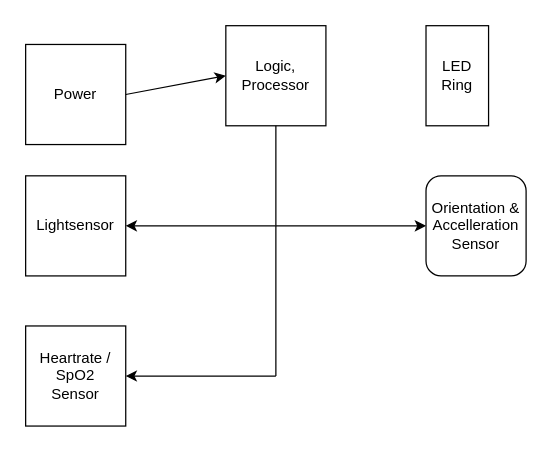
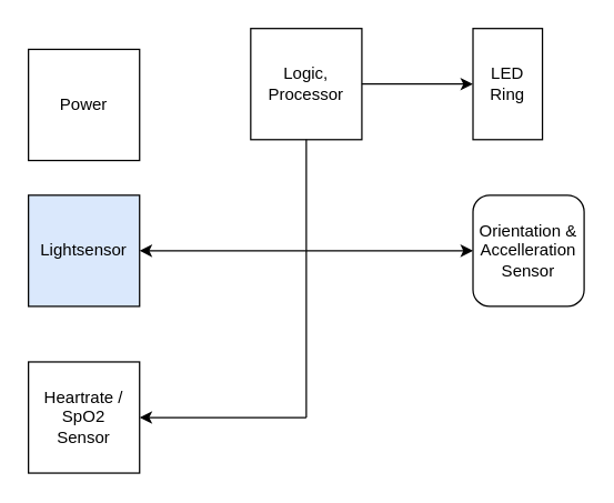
+ <mxCell id="7" value="" style="endArrow=classic;html=1;rounded=0;exitX=1;exitY=0.5;exitDx=0;exitDy=0;entryX=0;entryY=0.5;entryDx=0;entryDy=0;" edge="1" parent="1" source="2" target="4"><mxGeometry width="50" height="50" relative="1" as="geometry"><mxPoint x="300" y="-10" as="sourcePoint" /><mxPoint x="350" y="-60" as="targetPoint" /></mxGeometry></mxCell>
- <mxCell id="8" value="" style="endArrow=classic;html=1;rounded=0;exitX=1;exitY=0.5;exitDx=0;exitDy=0;entryX=0;entryY=0.5;entryDx=0;entryDy=0;" edge="1" parent="1" source="3" target="2"><mxGeometry width="50" height="50" relative="1" as="geometry"><mxPoint x="200" y="120" as="sourcePoint" /><mxPoint x="250" y="70" as="targetPoint" /></mxGeometry></mxCell>
- <mxCell id="6" value="Lightsensor" style="whiteSpace=wrap;html=1;aspect=fixed;" vertex="1" parent="1"><mxGeometry x="20" y="140" width="80" height="80" as="geometry" /></mxCell>
+ <mxCell id="6" value="Lightsensor" style="whiteSpace=wrap;html=1;aspect=fixed;fillColor=#dae8fc;" vertex="1" parent="1"><mxGeometry x="20" y="140" width="80" height="80" as="geometry" /></mxCell>
